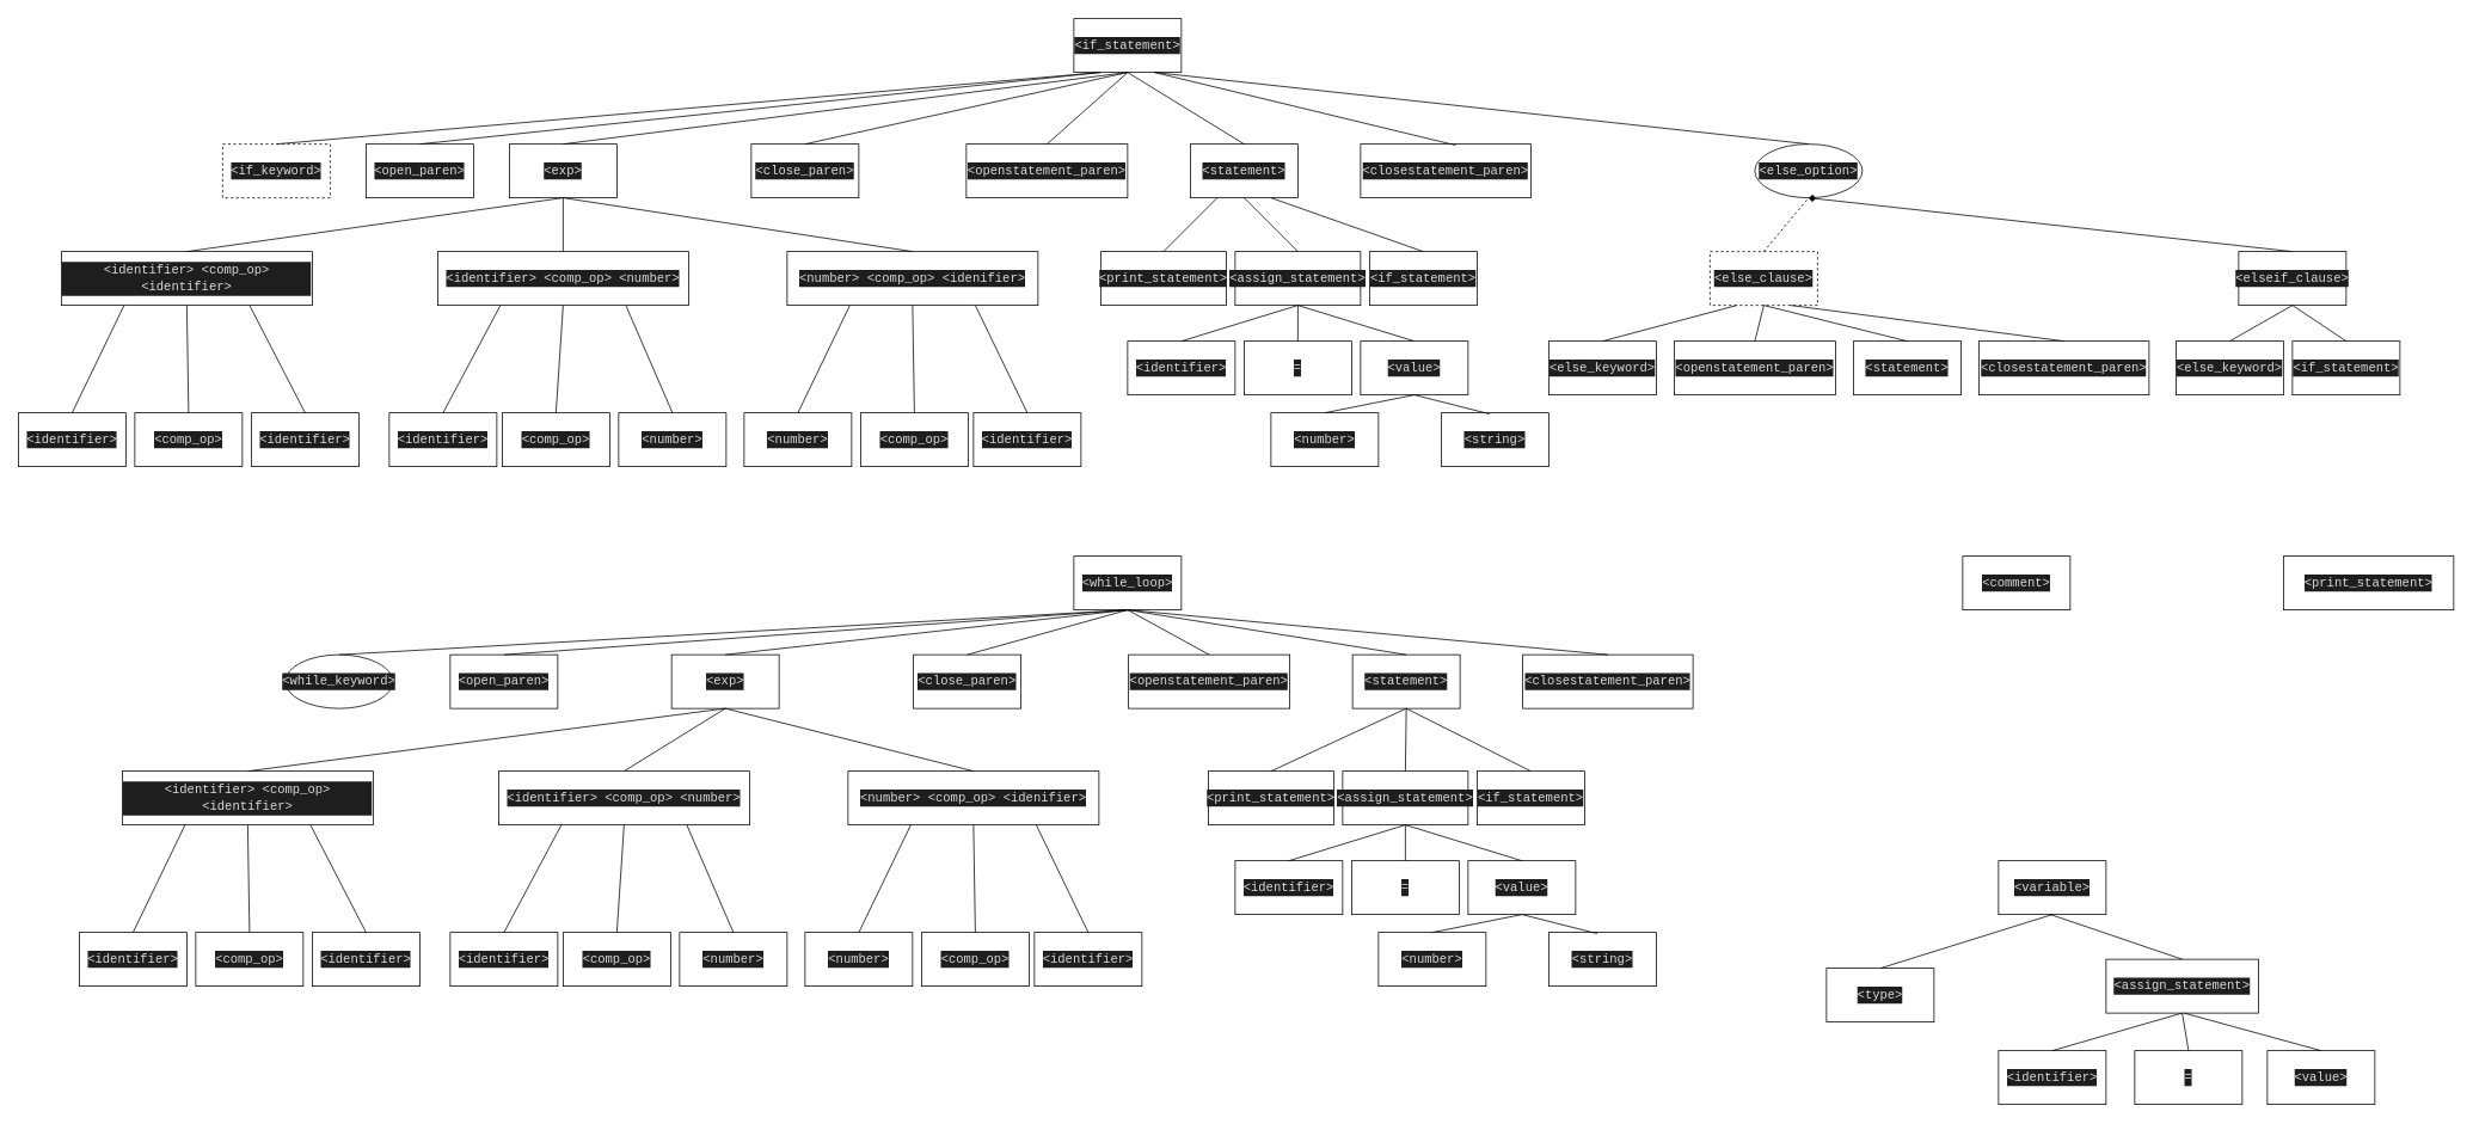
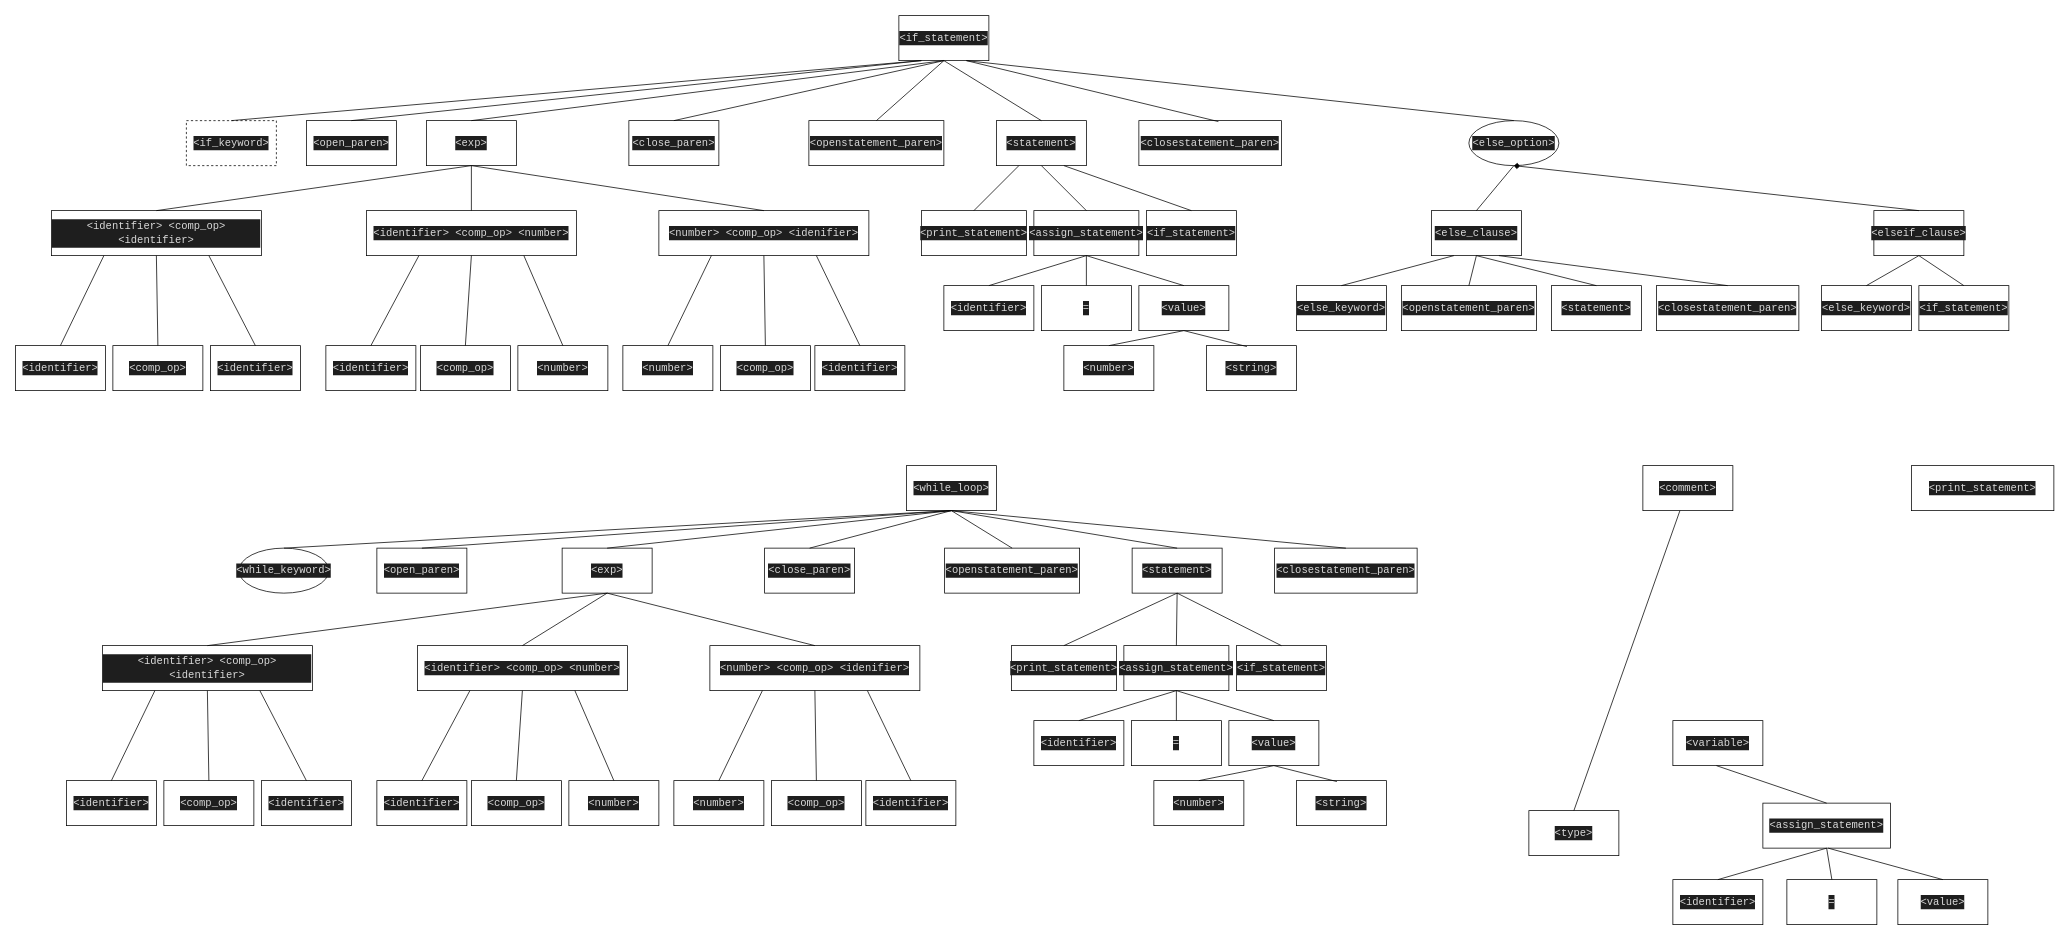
- <mxCell id="71" value="" style="endArrow=none;html=1;rounded=0;exitX=0.5;exitY=0;exitDx=0;exitDy=0;entryX=0.5;entryY=1;entryDx=0;entryDy=0;dashed=1;" parent="1" source="59" target="10" edge="1"><mxGeometry width="50" height="50" relative="1" as="geometry"><mxPoint x="2313" y="390" as="sourcePoint" /><mxPoint x="2008" y="350" as="targetPoint" /></mxGeometry></mxCell>
+ <mxCell id="71" value="" style="endArrow=none;html=1;rounded=0;exitX=0.5;exitY=0;exitDx=0;exitDy=0;entryX=0.5;entryY=1;entryDx=0;entryDy=0;" parent="1" source="59" target="10" edge="1"><mxGeometry width="50" height="50" relative="1" as="geometry"><mxPoint x="2313" y="390" as="sourcePoint" /><mxPoint x="2008" y="350" as="targetPoint" /></mxGeometry></mxCell>
- <mxCell id="59" value="&lt;div style=&quot;color: rgb(218, 218, 218); background-color: rgb(30, 30, 30); font-family: Consolas, &amp;quot;Courier New&amp;quot;, monospace; font-size: 14px; line-height: 19px;&quot;&gt;&lt;div style=&quot;line-height: 19px;&quot;&gt;&lt;div style=&quot;line-height: 19px;&quot;&gt;&lt;div style=&quot;line-height: 19px;&quot;&gt;&amp;lt;else_clause&amp;gt;&lt;/div&gt;&lt;/div&gt;&lt;/div&gt;&lt;/div&gt;" style="rounded=0;whiteSpace=wrap;html=1;dashed=1;" parent="1" vertex="1"><mxGeometry x="1908" y="280" width="120" height="60" as="geometry" /></mxCell>
+ <mxCell id="59" value="&lt;div style=&quot;color: rgb(218, 218, 218); background-color: rgb(30, 30, 30); font-family: Consolas, &amp;quot;Courier New&amp;quot;, monospace; font-size: 14px; line-height: 19px;&quot;&gt;&lt;div style=&quot;line-height: 19px;&quot;&gt;&lt;div style=&quot;line-height: 19px;&quot;&gt;&lt;div style=&quot;line-height: 19px;&quot;&gt;&amp;lt;else_clause&amp;gt;&lt;/div&gt;&lt;/div&gt;&lt;/div&gt;&lt;/div&gt;" style="rounded=0;whiteSpace=wrap;html=1;" parent="1" vertex="1"><mxGeometry x="1908" y="280" width="120" height="60" as="geometry" /></mxCell>
- <mxCell id="75" value="&lt;div style=&quot;color: rgb(218, 218, 218); background-color: rgb(30, 30, 30); font-family: Consolas, &amp;quot;Courier New&amp;quot;, monospace; font-size: 14px; line-height: 19px;&quot;&gt;&lt;div style=&quot;line-height: 19px;&quot;&gt;&amp;lt;while_loop&amp;gt;&lt;/div&gt;&lt;/div&gt;" style="rounded=0;whiteSpace=wrap;html=1;" parent="1" vertex="1"><mxGeometry x="1198" y="620" width="120" height="60" as="geometry" /></mxCell>
+ <mxCell id="75" value="&lt;div style=&quot;color: rgb(218, 218, 218); background-color: rgb(30, 30, 30); font-family: Consolas, &amp;quot;Courier New&amp;quot;, monospace; font-size: 14px; line-height: 19px;&quot;&gt;&lt;div style=&quot;line-height: 19px;&quot;&gt;&amp;lt;while_loop&amp;gt;&lt;/div&gt;&lt;/div&gt;" style="rounded=0;whiteSpace=wrap;html=1;" parent="1" vertex="1"><mxGeometry x="1208" y="620" width="120" height="60" as="geometry" /></mxCell>
- <mxCell id="140" value="" style="endArrow=none;html=1;rounded=0;entryX=0.5;entryY=1;entryDx=0;entryDy=0;exitX=0.5;exitY=0;exitDx=0;exitDy=0;" parent="1" source="139" target="138" edge="1"><mxGeometry width="50" height="50" relative="1" as="geometry"><mxPoint x="1348" y="750" as="sourcePoint" /><mxPoint x="1398" y="700" as="targetPoint" /></mxGeometry></mxCell>
+ <mxCell id="140" value="" style="endArrow=none;html=1;rounded=0;exitX=0.5;exitY=0;exitDx=0;exitDy=0;" parent="1" source="139" target="130" edge="1"><mxGeometry width="50" height="50" relative="1" as="geometry"><mxPoint x="1348" y="750" as="sourcePoint" /><mxPoint x="1398" y="700" as="targetPoint" /></mxGeometry></mxCell>
